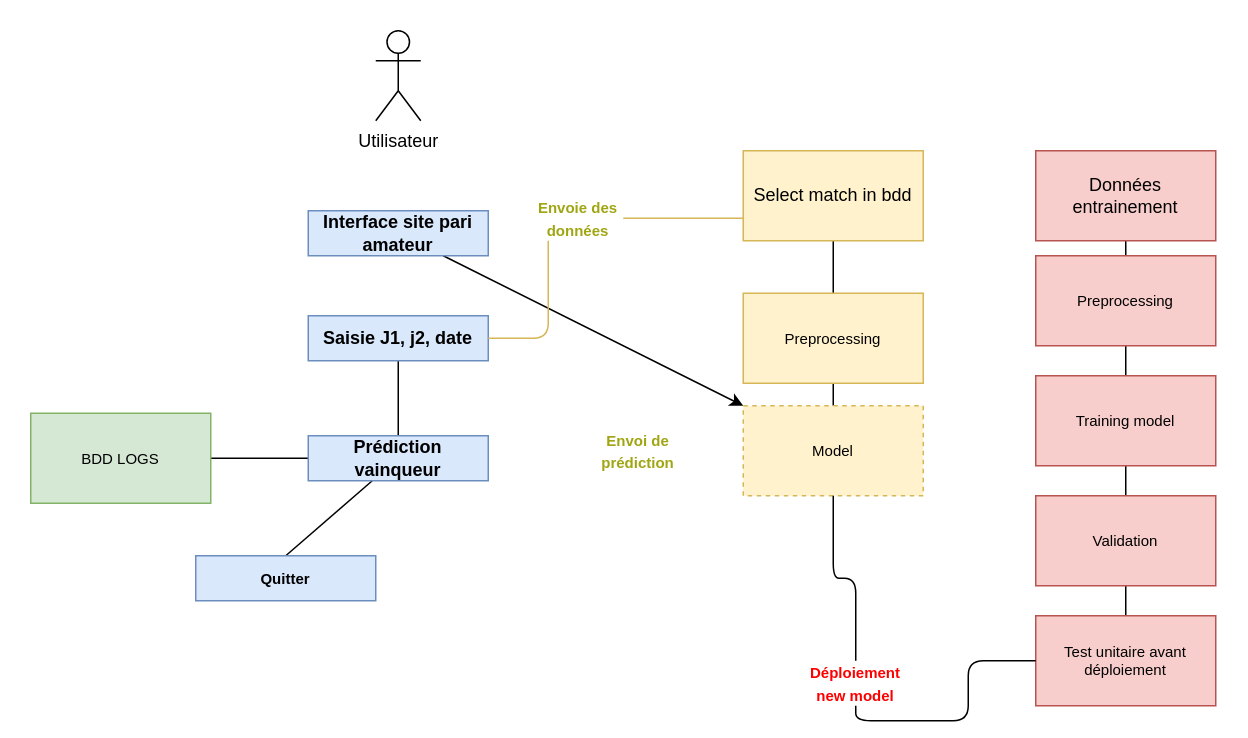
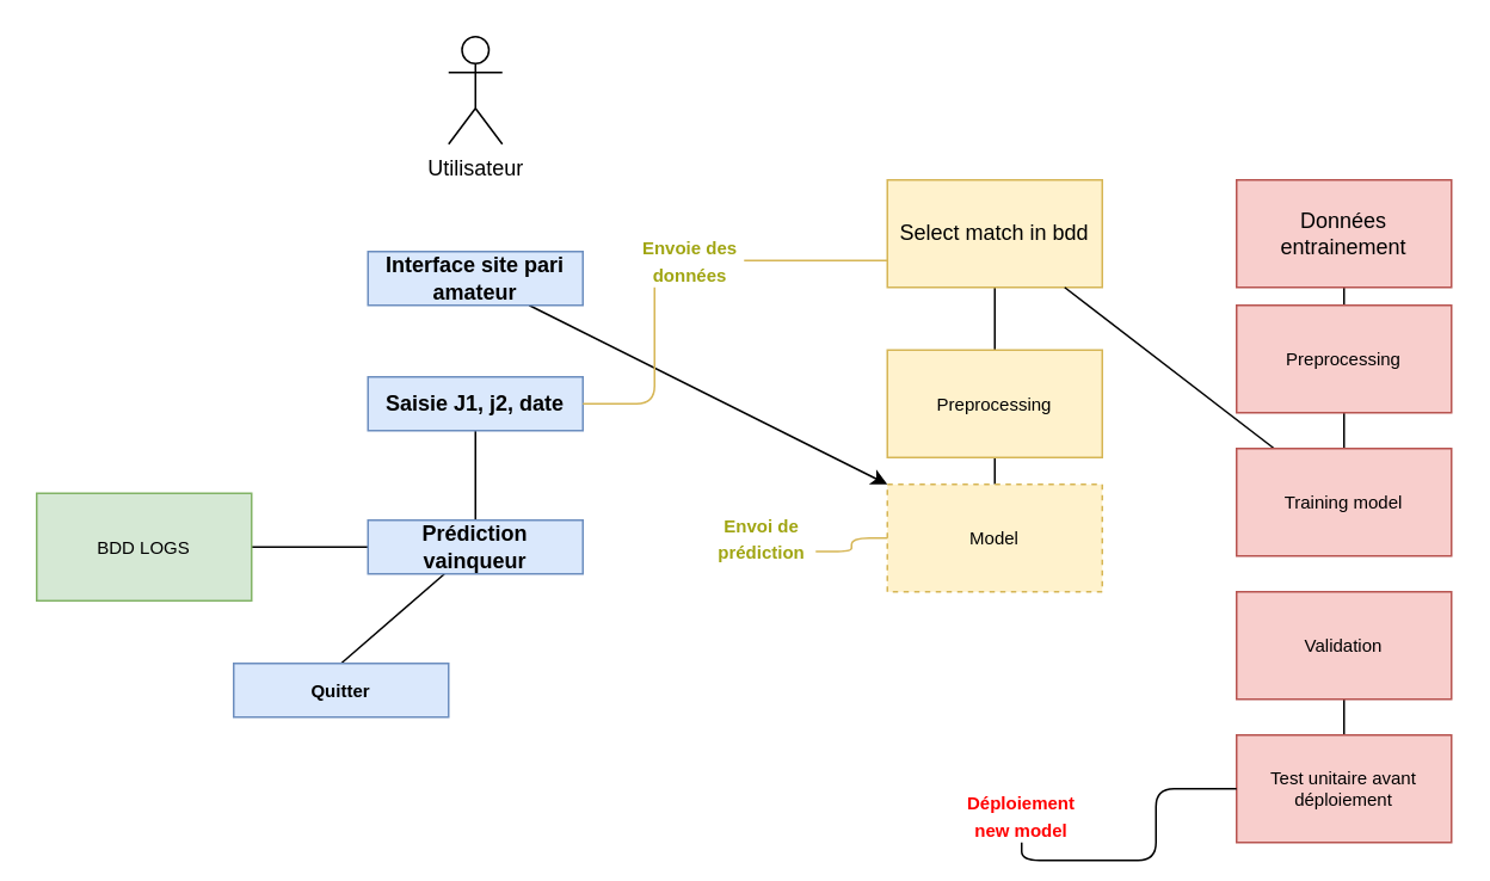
+ <mxCell id="16" value="" style="edgeStyle=orthogonalEdgeStyle;html=1;entryX=1;entryY=0.75;entryDx=0;entryDy=0;fontSize=10;fontColor=#a0a512;endArrow=none;endFill=0;fillColor=#fff2cc;strokeColor=#d6b656;" edge="1" parent="1" source="15" target="17"><mxGeometry relative="1" as="geometry"><mxPoint x="495" y="300" as="sourcePoint" /><mxPoint x="325" y="312.5" as="targetPoint" /></mxGeometry></mxCell>
- <mxCell id="26" style="edgeStyle=none;html=1;fontSize=10;fontColor=#a0a512;endArrow=none;endFill=0;" edge="1" parent="1" source="27" target="29"><mxGeometry relative="1" as="geometry"><mxPoint x="750" y="360" as="targetPoint" /></mxGeometry></mxCell>
+ <mxCell id="26" style="edgeStyle=none;html=1;fontSize=10;fontColor=#a0a512;endArrow=none;endFill=0;" edge="1" parent="1" source="27" target="12"><mxGeometry relative="1" as="geometry"><mxPoint x="750" y="360" as="targetPoint" /></mxGeometry></mxCell>
- <mxCell id="30" style="edgeStyle=orthogonalEdgeStyle;html=1;entryX=0.5;entryY=1;entryDx=0;entryDy=0;fontSize=10;fontColor=#a0a512;endArrow=none;endFill=0;startArrow=none;" edge="1" parent="1" source="33" target="15"><mxGeometry relative="1" as="geometry" /></mxCell>
